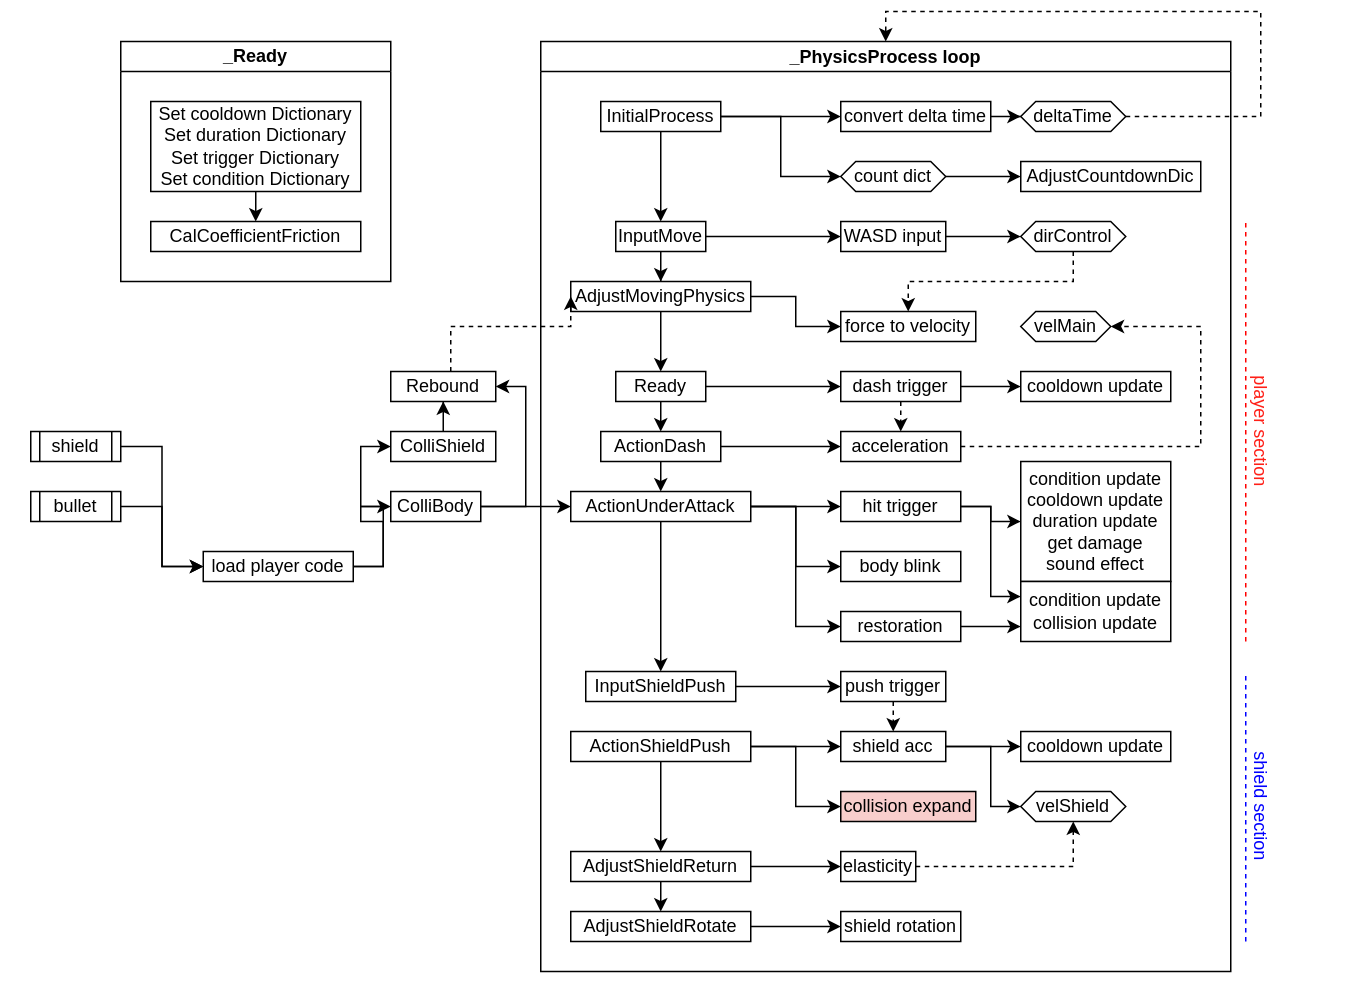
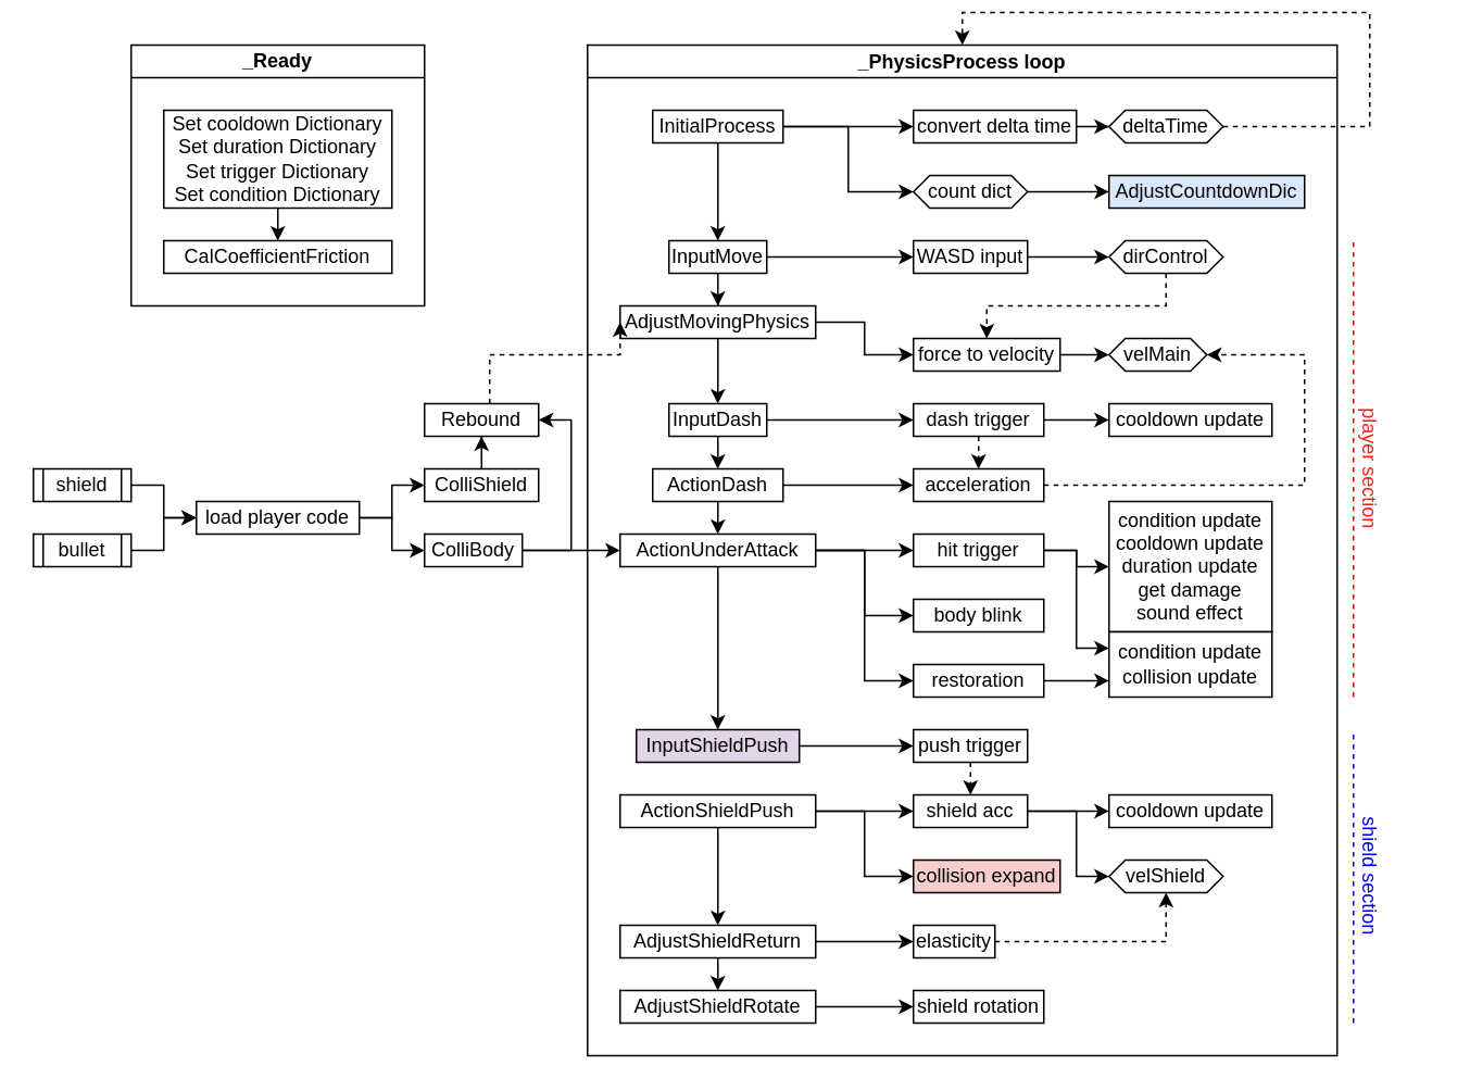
- <mxCell id="11" value="AdjustCountdownDic" style="rounded=0;whiteSpace=wrap;html=1;" vertex="1" parent="6"><mxGeometry x="320" y="80" width="120" height="20" as="geometry" /></mxCell>
+ <mxCell id="11" value="AdjustCountdownDic" style="rounded=0;whiteSpace=wrap;html=1;fillColor=#dae8fc;" vertex="1" parent="6"><mxGeometry x="320" y="80" width="120" height="20" as="geometry" /></mxCell>
+ <mxCell id="23" style="edgeStyle=orthogonalEdgeStyle;rounded=0;orthogonalLoop=1;jettySize=auto;html=1;entryX=0;entryY=0.5;entryDx=0;entryDy=0;" edge="1" parent="1" source="24" target="25"><mxGeometry relative="1" as="geometry" /></mxCell>
- <mxCell id="27" value="Ready" style="rounded=0;whiteSpace=wrap;html=1;" vertex="1" parent="1"><mxGeometry x="410" y="240" width="60" height="20" as="geometry" /></mxCell>
+ <mxCell id="27" value="InputDash" style="rounded=0;whiteSpace=wrap;html=1;" vertex="1" parent="1"><mxGeometry x="410" y="240" width="60" height="20" as="geometry" /></mxCell>
- <mxCell id="87" value="load player code" style="rounded=0;whiteSpace=wrap;html=1;" vertex="1" parent="1"><mxGeometry x="135" y="360" width="100" height="20" as="geometry" /></mxCell>
+ <mxCell id="87" value="load player code" style="rounded=0;whiteSpace=wrap;html=1;" vertex="1" parent="1"><mxGeometry x="120" y="300" width="100" height="20" as="geometry" /></mxCell>
- <mxCell id="52" value="InputShieldPush" style="rounded=0;whiteSpace=wrap;html=1;" vertex="1" parent="1"><mxGeometry x="390" y="440" width="100" height="20" as="geometry" /></mxCell>
+ <mxCell id="52" value="InputShieldPush" style="rounded=0;whiteSpace=wrap;html=1;fillColor=#e1d5e7;" vertex="1" parent="1"><mxGeometry x="390" y="440" width="100" height="20" as="geometry" /></mxCell>
